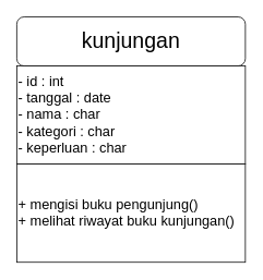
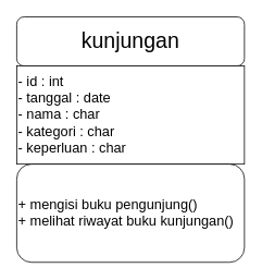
- <mxCell id="4" value="&lt;span style=&quot;font-size: 17px;&quot;&gt;+ mengisi buku pengunjung()&lt;br&gt;+ melihat riwayat buku kunjungan()&lt;br&gt;&lt;/span&gt;" style="rounded=0;whiteSpace=wrap;html=1;align=left;" vertex="1" parent="1"><mxGeometry x="20" y="200" width="279" height="120" as="geometry" /></mxCell>
+ <mxCell id="4" value="&lt;span style=&quot;font-size: 17px;&quot;&gt;+ mengisi buku pengunjung()&lt;br&gt;+ melihat riwayat buku kunjungan()&lt;br&gt;&lt;/span&gt;" style="whiteSpace=wrap;html=1;align=left;rounded=1;" vertex="1" parent="1"><mxGeometry x="20" y="200" width="279" height="120" as="geometry" /></mxCell>
